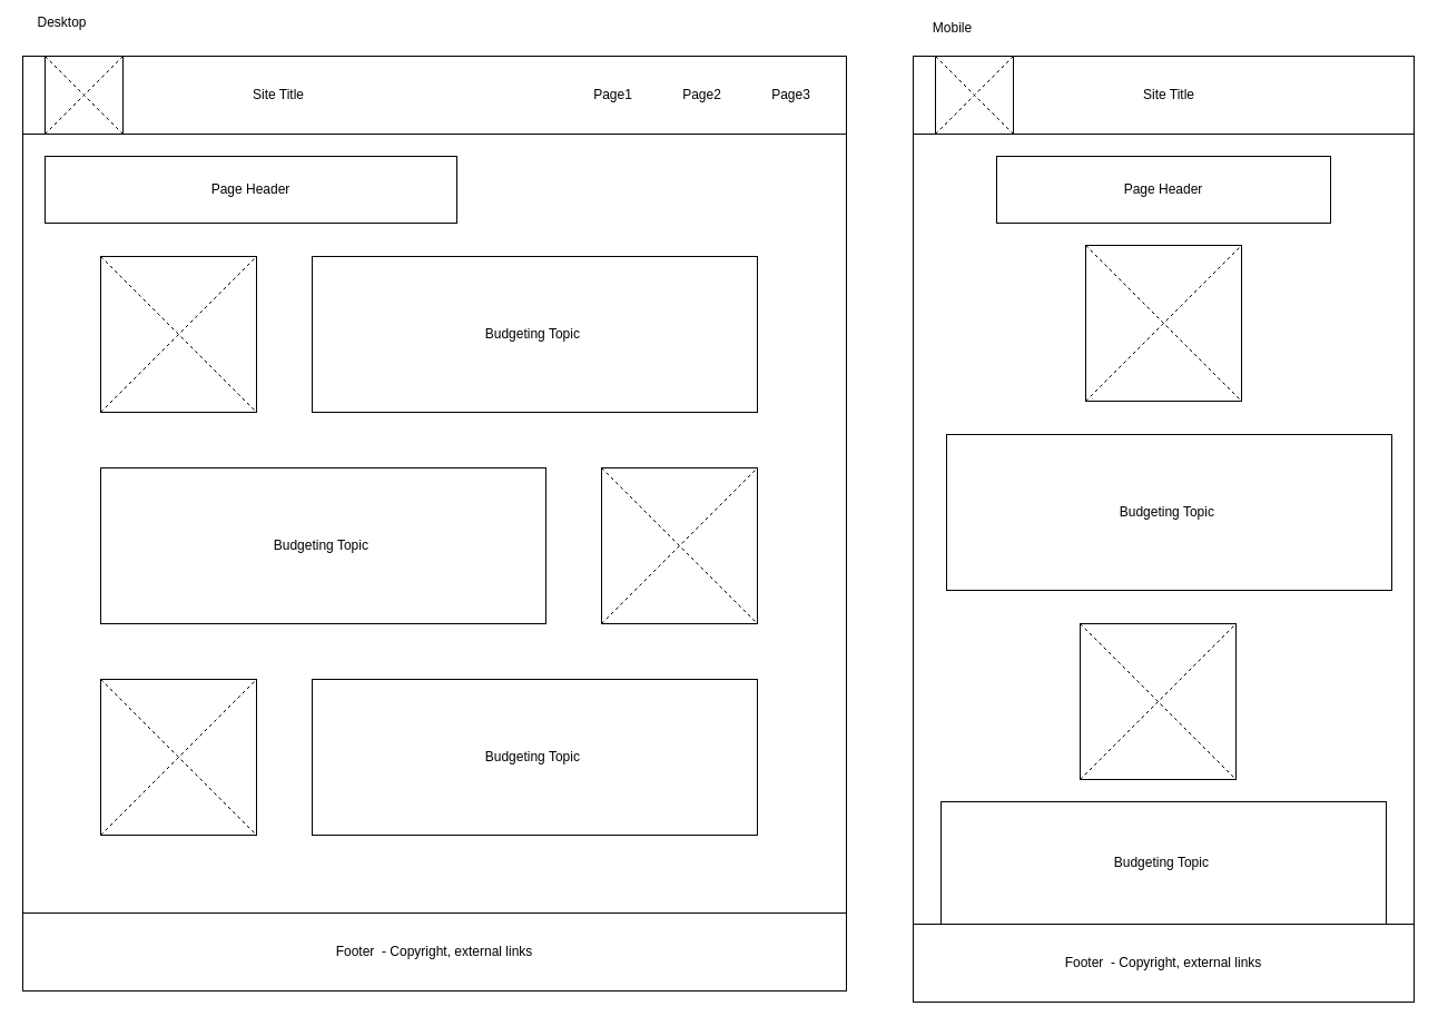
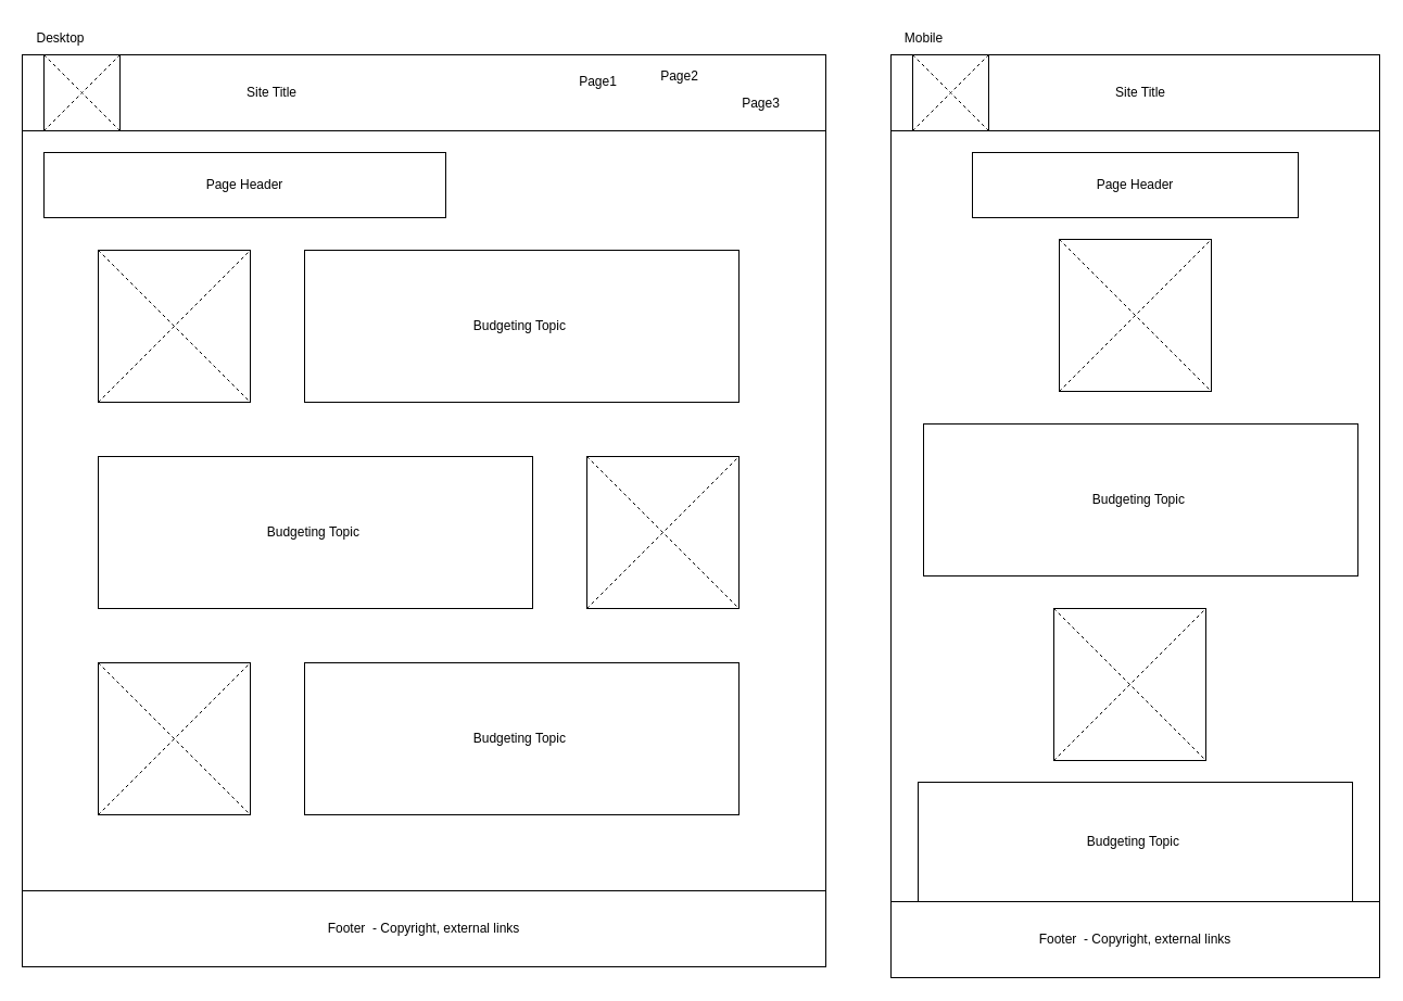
- <mxCell id="3" value="Desktop" style="text;html=1;align=center;verticalAlign=middle;resizable=0;points=[];autosize=1;strokeColor=none;fillColor=none;" parent="1" vertex="1"><mxGeometry x="20" y="5" width="70" height="30" as="geometry" /></mxCell>
+ <mxCell id="3" value="Desktop" style="text;html=1;align=center;verticalAlign=middle;resizable=0;points=[];autosize=1;strokeColor=none;fillColor=none;" parent="1" vertex="1"><mxGeometry x="20" y="20" width="70" height="30" as="geometry" /></mxCell>
- <mxCell id="27" value="Mobile" style="text;html=1;align=center;verticalAlign=middle;resizable=0;points=[];autosize=1;strokeColor=none;fillColor=none;" parent="1" vertex="1"><mxGeometry x="825" y="10" width="60" height="30" as="geometry" /></mxCell>
+ <mxCell id="27" value="Mobile" style="text;html=1;align=center;verticalAlign=middle;resizable=0;points=[];autosize=1;strokeColor=none;fillColor=none;" parent="1" vertex="1"><mxGeometry x="820" y="20" width="60" height="30" as="geometry" /></mxCell>
- <mxCell id="6" value="Page1" style="text;html=1;align=center;verticalAlign=middle;resizable=0;points=[];autosize=1;strokeColor=none;fillColor=none;" parent="1" vertex="1"><mxGeometry x="520" y="70" width="60" height="30" as="geometry" /></mxCell>
+ <mxCell id="6" value="Page1" style="text;html=1;align=center;verticalAlign=middle;resizable=0;points=[];autosize=1;strokeColor=none;fillColor=none;" parent="1" vertex="1"><mxGeometry x="520" y="60" width="60" height="30" as="geometry" /></mxCell>
- <mxCell id="7" value="Page2" style="text;html=1;align=center;verticalAlign=middle;resizable=0;points=[];autosize=1;strokeColor=none;fillColor=none;" parent="1" vertex="1"><mxGeometry x="600" y="70" width="60" height="30" as="geometry" /></mxCell>
+ <mxCell id="7" value="Page2" style="text;html=1;align=center;verticalAlign=middle;resizable=0;points=[];autosize=1;strokeColor=none;fillColor=none;" parent="1" vertex="1"><mxGeometry x="595" y="55" width="60" height="30" as="geometry" /></mxCell>
- <mxCell id="8" value="Page3" style="text;html=1;align=center;verticalAlign=middle;resizable=0;points=[];autosize=1;strokeColor=none;fillColor=none;" parent="1" vertex="1"><mxGeometry x="680" y="70" width="60" height="30" as="geometry" /></mxCell>
+ <mxCell id="8" value="Page3" style="text;html=1;align=center;verticalAlign=middle;resizable=0;points=[];autosize=1;strokeColor=none;fillColor=none;" parent="1" vertex="1"><mxGeometry x="670" y="80" width="60" height="30" as="geometry" /></mxCell>
